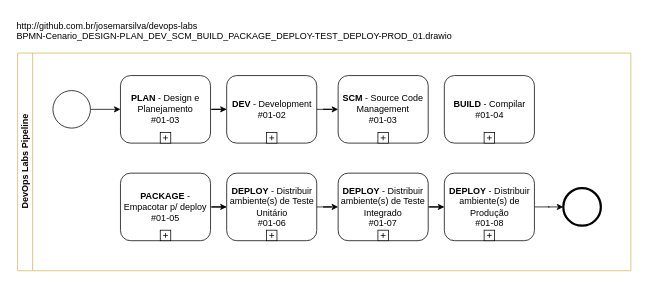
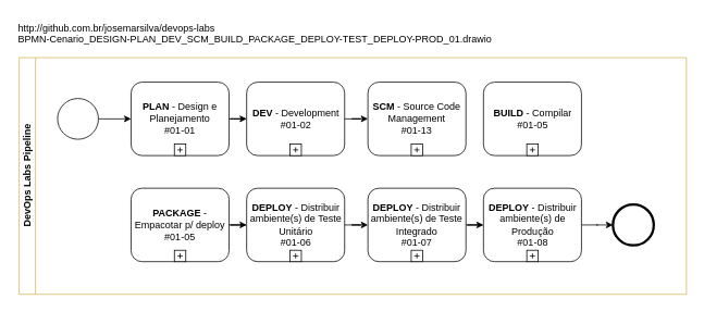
- <mxCell id="6" value="&lt;b&gt;PLAN&lt;/b&gt; - Design e Planejamento&lt;br&gt;#01-03" style="html=1;whiteSpace=wrap;rounded=1;" parent="2" vertex="1"><mxGeometry x="137" y="30" width="120" height="90" as="geometry" /></mxCell>
+ <mxCell id="6" value="&lt;b&gt;PLAN&lt;/b&gt; - Design e Planejamento&lt;br&gt;#01-01" style="html=1;whiteSpace=wrap;rounded=1;" parent="2" vertex="1"><mxGeometry x="137" y="30" width="120" height="90" as="geometry" /></mxCell>
- <mxCell id="11" value="&lt;b&gt;SCM&lt;/b&gt; - Source Code Management&lt;br&gt;#01-03" style="html=1;whiteSpace=wrap;rounded=1;" parent="2" vertex="1"><mxGeometry x="427" y="30" width="120" height="90" as="geometry" /></mxCell>
+ <mxCell id="11" value="&lt;b&gt;SCM&lt;/b&gt; - Source Code Management&lt;br&gt;#01-13" style="html=1;whiteSpace=wrap;rounded=1;" parent="2" vertex="1"><mxGeometry x="427" y="30" width="120" height="90" as="geometry" /></mxCell>
- <mxCell id="13" value="&lt;b&gt;BUILD&lt;/b&gt; - Compilar&lt;br&gt;#01-04" style="html=1;whiteSpace=wrap;rounded=1;" parent="2" vertex="1"><mxGeometry x="568.5" y="30" width="120" height="90" as="geometry" /></mxCell>
+ <mxCell id="13" value="&lt;b&gt;BUILD&lt;/b&gt; - Compilar&lt;br&gt;#01-05" style="html=1;whiteSpace=wrap;rounded=1;" parent="2" vertex="1"><mxGeometry x="568.5" y="30" width="120" height="90" as="geometry" /></mxCell>
